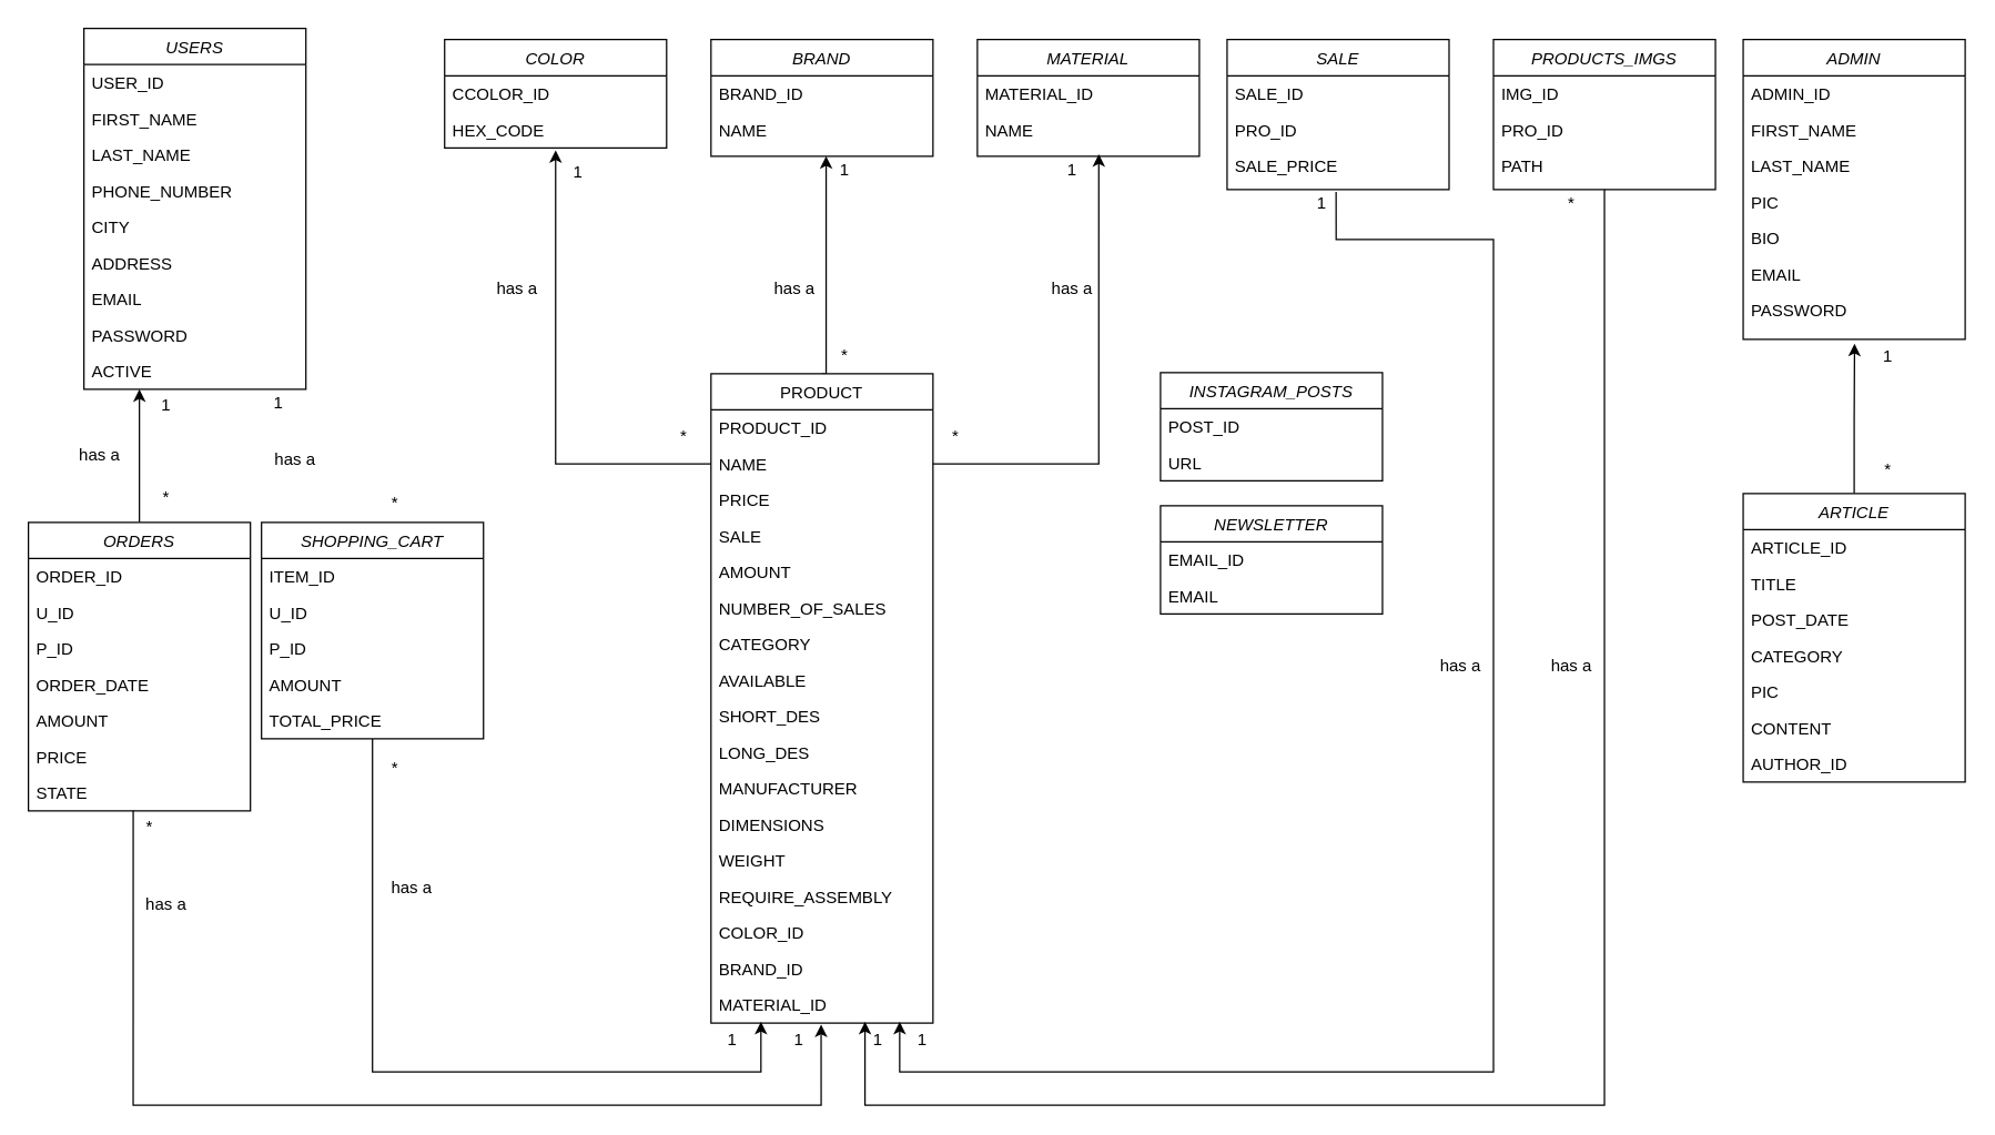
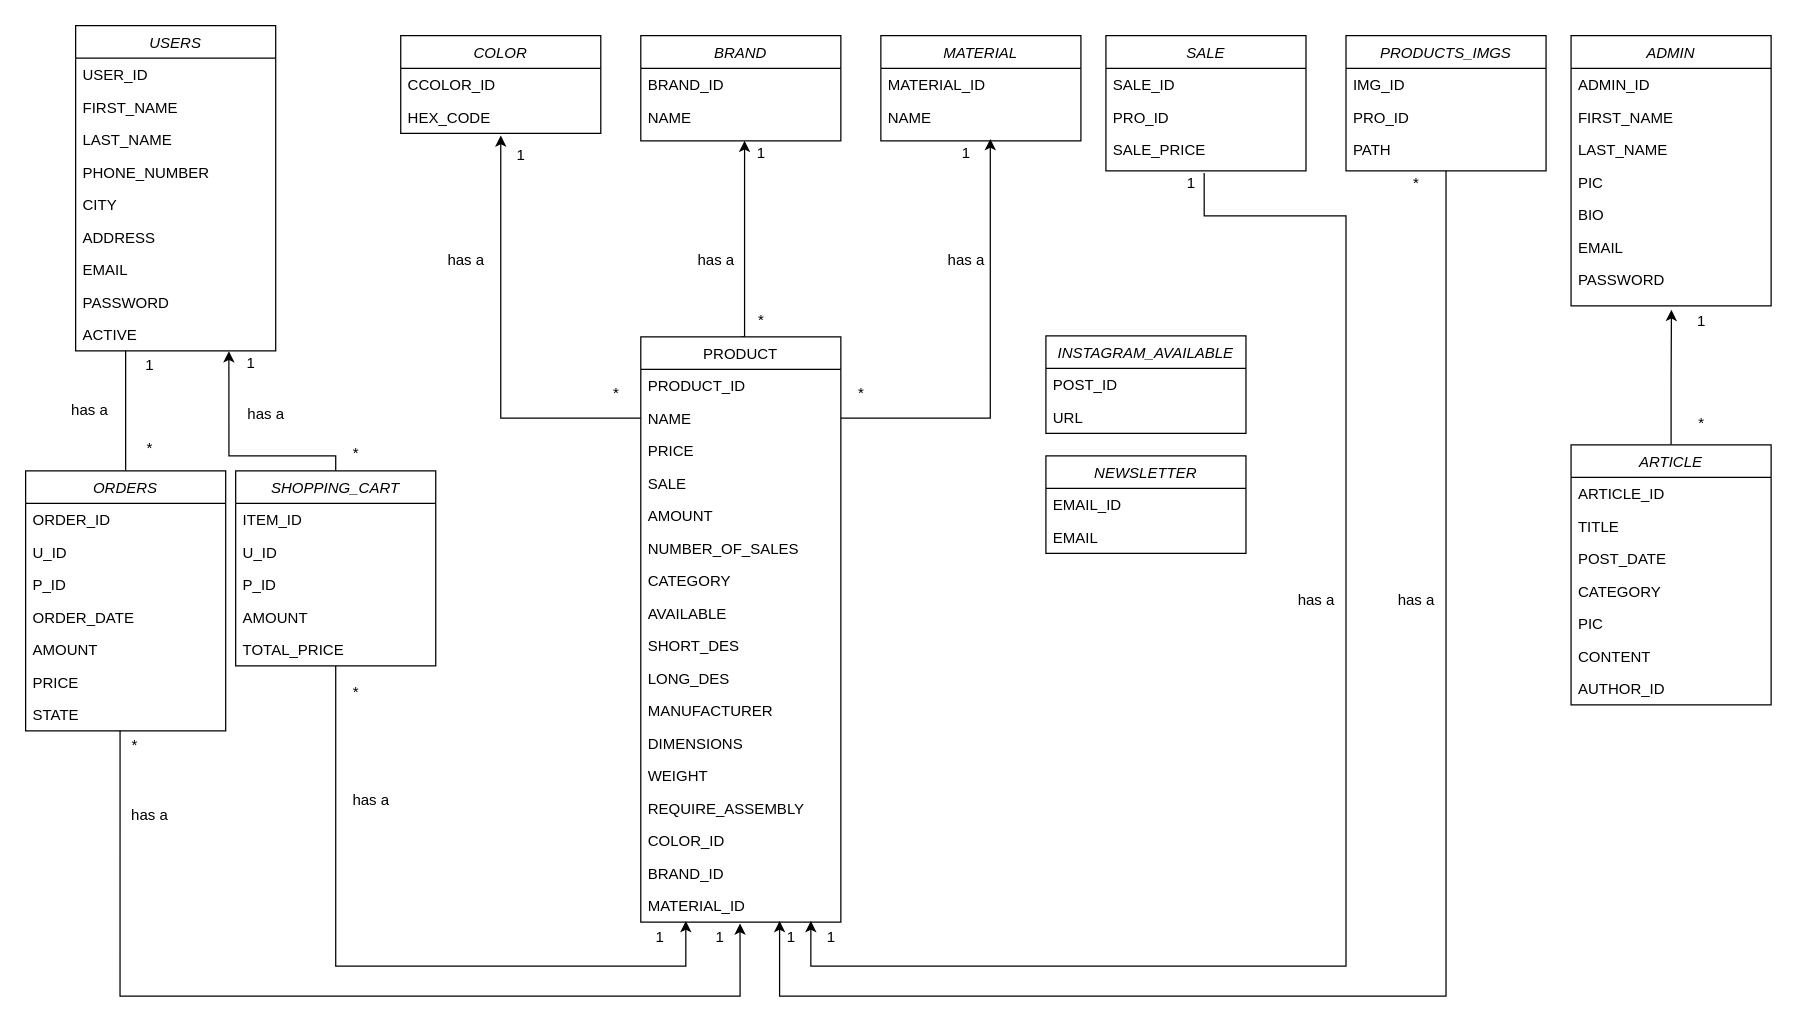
- <mxCell id="72" value="INSTAGRAM_POSTS" style="swimlane;fontStyle=2;align=center;verticalAlign=top;childLayout=stackLayout;horizontal=1;startSize=26;horizontalStack=0;resizeParent=1;resizeLast=0;collapsible=1;marginBottom=0;rounded=0;shadow=0;strokeWidth=1;" vertex="1" parent="1"><mxGeometry x="836" y="268" width="160" height="78" as="geometry"><mxRectangle x="230" y="140" width="160" height="26" as="alternateBounds" /></mxGeometry></mxCell>
+ <mxCell id="72" value="INSTAGRAM_AVAILABLE" style="swimlane;fontStyle=2;align=center;verticalAlign=top;childLayout=stackLayout;horizontal=1;startSize=26;horizontalStack=0;resizeParent=1;resizeLast=0;collapsible=1;marginBottom=0;rounded=0;shadow=0;strokeWidth=1;" vertex="1" parent="1"><mxGeometry x="836" y="268" width="160" height="78" as="geometry"><mxRectangle x="230" y="140" width="160" height="26" as="alternateBounds" /></mxGeometry></mxCell>
- <mxCell id="97" style="edgeStyle=orthogonalEdgeStyle;rounded=0;orthogonalLoop=1;jettySize=auto;html=1;exitX=0.5;exitY=0;exitDx=0;exitDy=0;entryX=0.25;entryY=1;entryDx=0;entryDy=0;" edge="1" parent="1" source="98" target="2"><mxGeometry relative="1" as="geometry" /></mxCell>
+ <mxCell id="97" style="edgeStyle=orthogonalEdgeStyle;rounded=0;orthogonalLoop=1;jettySize=auto;html=1;exitX=0.5;exitY=0;exitDx=0;exitDy=0;entryX=0.25;entryY=1;entryDx=0;entryDy=0;endArrow=none;" edge="1" parent="1" source="98" target="2"><mxGeometry relative="1" as="geometry" /></mxCell>
+ <mxCell id="87" style="edgeStyle=orthogonalEdgeStyle;rounded=0;orthogonalLoop=1;jettySize=auto;html=1;exitX=0.5;exitY=0;exitDx=0;exitDy=0;entryX=0.766;entryY=1.011;entryDx=0;entryDy=0;entryPerimeter=0;" edge="1" parent="1" source="89" target="11"><mxGeometry relative="1" as="geometry"><mxPoint x="224" y="256" as="targetPoint" /><Array as="points"><mxPoint x="268" y="364" /><mxPoint x="183" y="364" /></Array></mxGeometry></mxCell>
